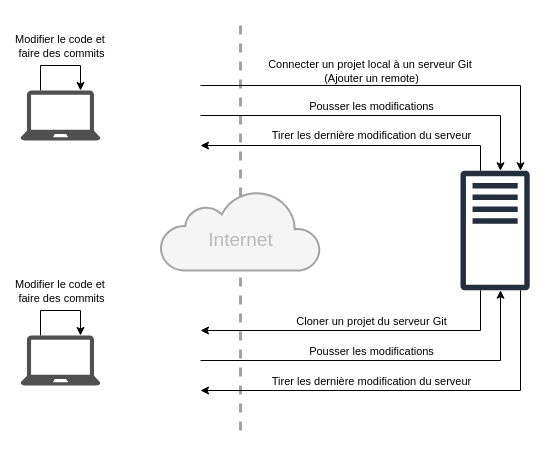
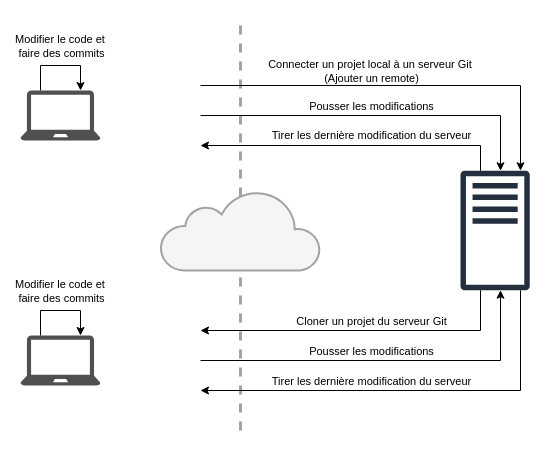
- <mxCell id="25" value="Internet" style="text;html=1;align=center;verticalAlign=middle;resizable=0;points=[];autosize=1;strokeColor=none;fillColor=none;fontSize=19;fontColor=#bababa;" vertex="1" parent="1"><mxGeometry x="195" y="220" width="90" height="40" as="geometry" /></mxCell>
